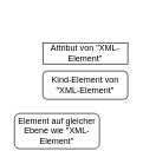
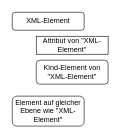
+ <mxCell id="2" value="XML-Element" style="rounded=1;whiteSpace=wrap;html=1;" vertex="1" parent="1"><mxGeometry x="20" y="20" width="120" height="30" as="geometry" /></mxCell>
